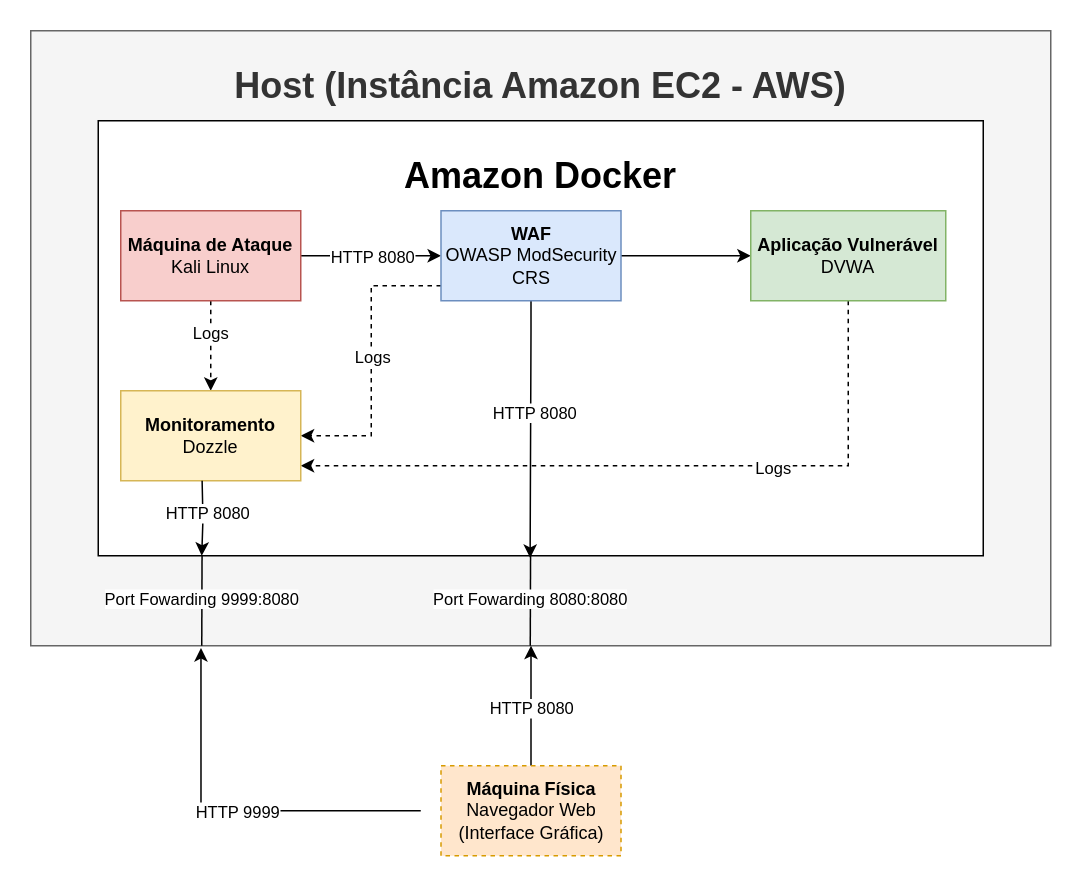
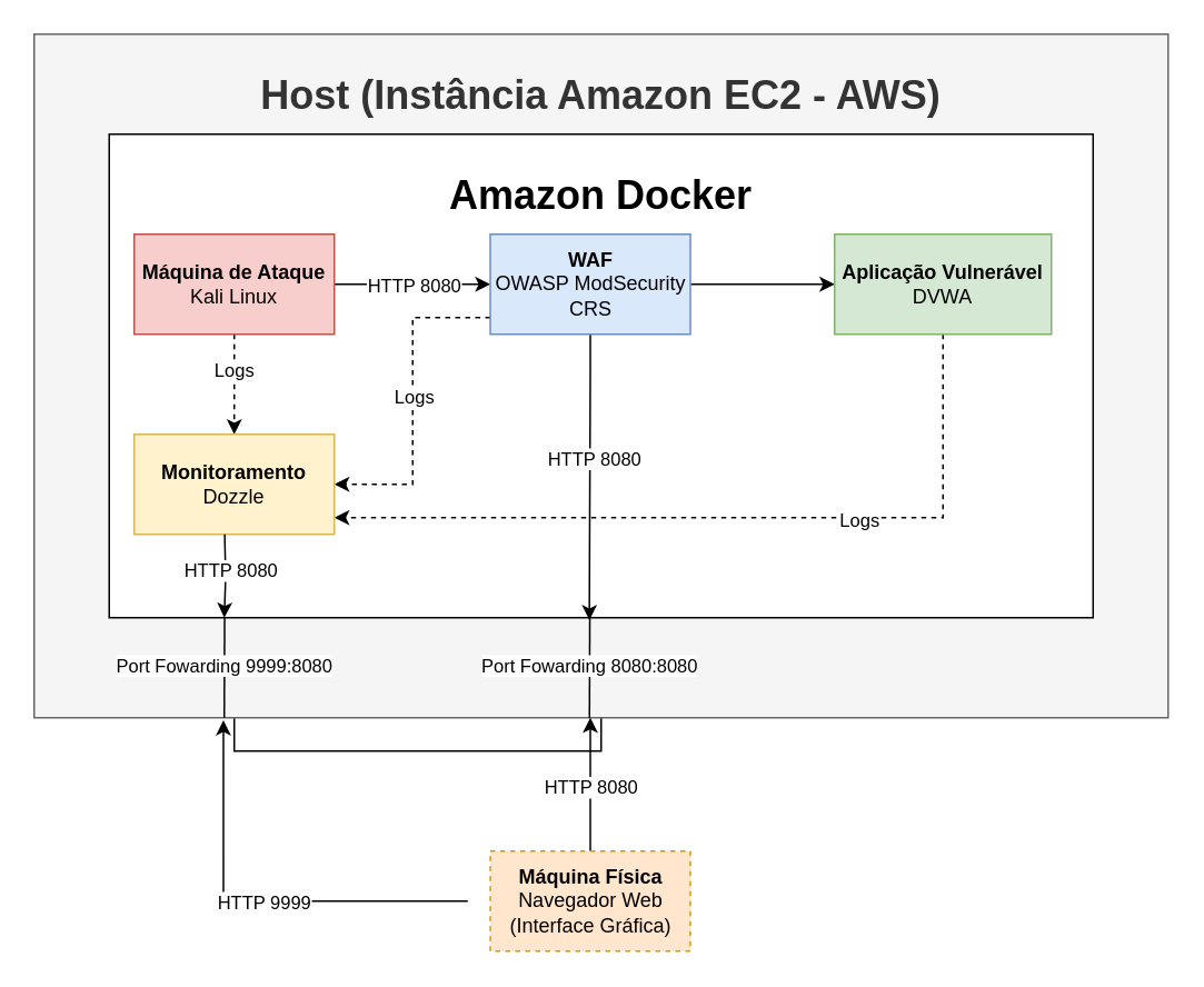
- <mxCell id="2" style="edgeStyle=orthogonalEdgeStyle;rounded=0;orthogonalLoop=1;jettySize=auto;html=1;exitX=0.5;exitY=1;exitDx=0;exitDy=0;" edge="1" parent="1" source="3" target="4"><mxGeometry relative="1" as="geometry" /></mxCell>
+ <mxCell id="2" style="edgeStyle=orthogonalEdgeStyle;rounded=0;orthogonalLoop=1;jettySize=auto;html=1;exitX=0.5;exitY=1;exitDx=0;exitDy=0;" edge="1" parent="1" source="3" target="19"><mxGeometry relative="1" as="geometry" /></mxCell>
